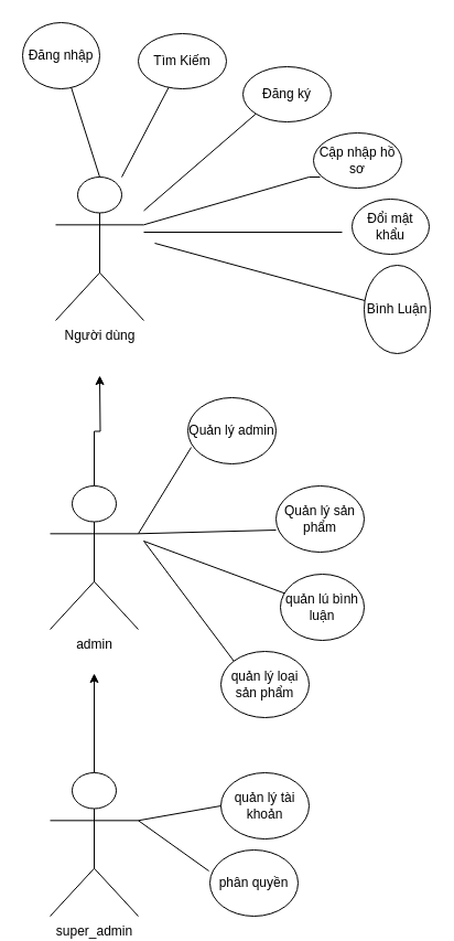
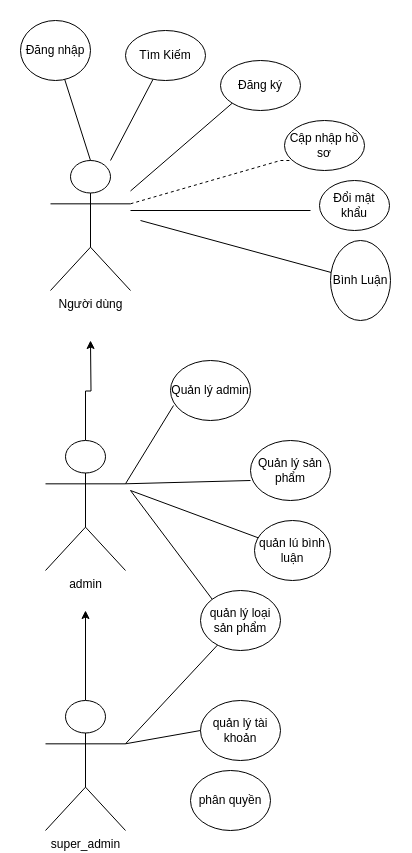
- <mxCell id="10" value="" style="endArrow=none;html=1;rounded=0;exitX=1;exitY=0.333;exitDx=0;exitDy=0;exitPerimeter=0;entryX=0.075;entryY=0.8;entryDx=0;entryDy=0;entryPerimeter=0;" edge="1" parent="1" source="2" target="6"><mxGeometry width="50" height="50" relative="1" as="geometry"><mxPoint x="240" y="270" as="sourcePoint" /><mxPoint x="300" y="200" as="targetPoint" /><Array as="points"><mxPoint x="280" y="160" /></Array></mxGeometry></mxCell>
+ <mxCell id="10" value="" style="endArrow=none;html=1;rounded=0;exitX=1;exitY=0.333;exitDx=0;exitDy=0;exitPerimeter=0;entryX=0.075;entryY=0.8;entryDx=0;entryDy=0;entryPerimeter=0;dashed=1;" edge="1" parent="1" source="2" target="6"><mxGeometry width="50" height="50" relative="1" as="geometry"><mxPoint x="240" y="270" as="sourcePoint" /><mxPoint x="300" y="200" as="targetPoint" /><Array as="points"><mxPoint x="280" y="160" /></Array></mxGeometry></mxCell>
- <mxCell id="30" value="" style="endArrow=none;html=1;rounded=0;exitX=1;exitY=0.333;exitDx=0;exitDy=0;exitPerimeter=0;entryX=-0.012;entryY=0.317;entryDx=0;entryDy=0;entryPerimeter=0;" edge="1" parent="1" source="26" target="28"><mxGeometry width="50" height="50" relative="1" as="geometry"><mxPoint x="135" y="753" as="sourcePoint" /><mxPoint x="210" y="790" as="targetPoint" /></mxGeometry></mxCell>
+ <mxCell id="30" value="" style="endArrow=none;html=1;rounded=0;exitX=1;exitY=0.333;exitDx=0;exitDy=0;exitPerimeter=0;" edge="1" parent="1" source="26" target="20"><mxGeometry width="50" height="50" relative="1" as="geometry"><mxPoint x="135" y="753" as="sourcePoint" /><mxPoint x="210" y="790" as="targetPoint" /></mxGeometry></mxCell>
